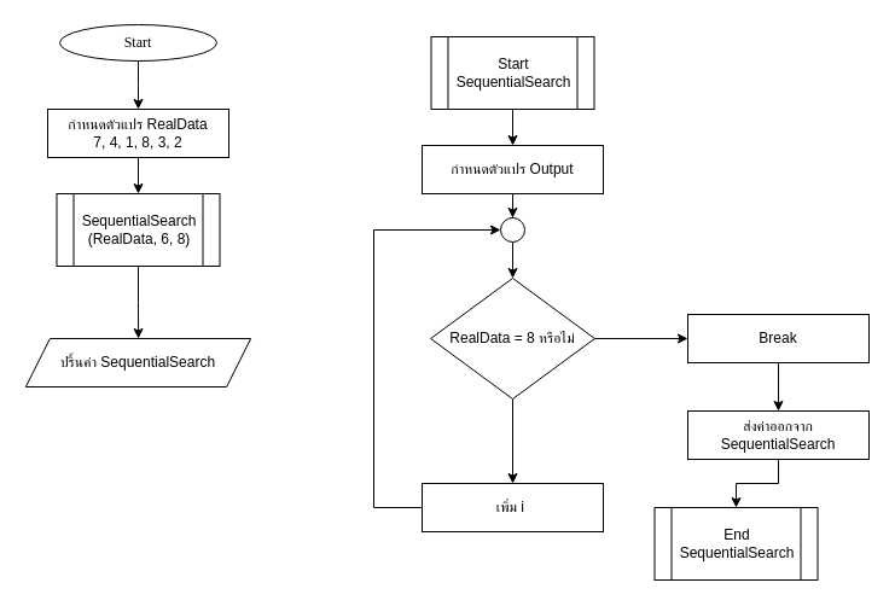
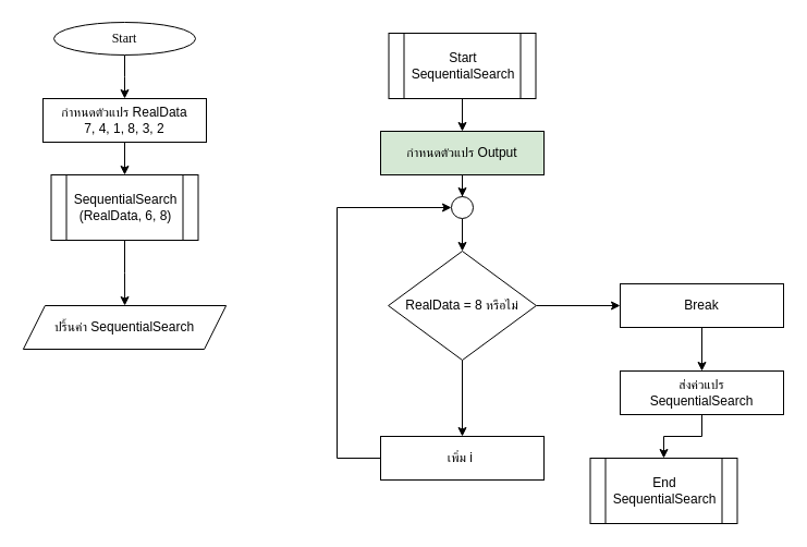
- <mxCell id="12" value="กำหนดตัวแปร Output" style="rounded=0;whiteSpace=wrap;html=1;" vertex="1" parent="1"><mxGeometry x="349" y="120" width="150" height="40" as="geometry" /></mxCell>
+ <mxCell id="12" value="กำหนดตัวแปร Output" style="rounded=0;whiteSpace=wrap;html=1;fillColor=#d5e8d4;" vertex="1" parent="1"><mxGeometry x="349" y="120" width="150" height="40" as="geometry" /></mxCell>
- <mxCell id="17" value="ส่งค่าออกจาก&lt;div&gt;SequentialSearch&lt;/div&gt;" style="rounded=0;whiteSpace=wrap;html=1;" vertex="1" parent="1"><mxGeometry x="569" y="340" width="150" height="40" as="geometry" /></mxCell>
+ <mxCell id="17" value="ส่งค่วแปร&lt;div&gt;SequentialSearch&lt;/div&gt;" style="rounded=0;whiteSpace=wrap;html=1;" vertex="1" parent="1"><mxGeometry x="569" y="340" width="150" height="40" as="geometry" /></mxCell>
